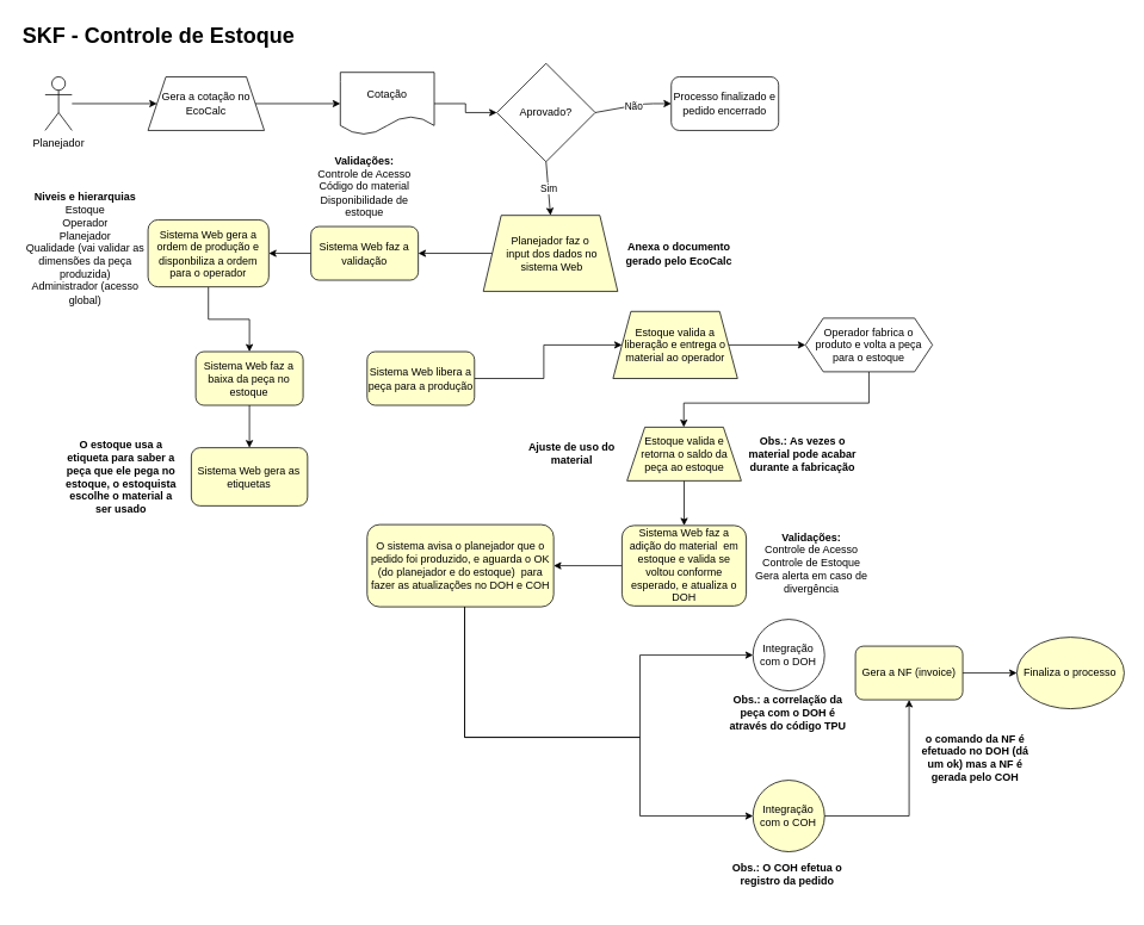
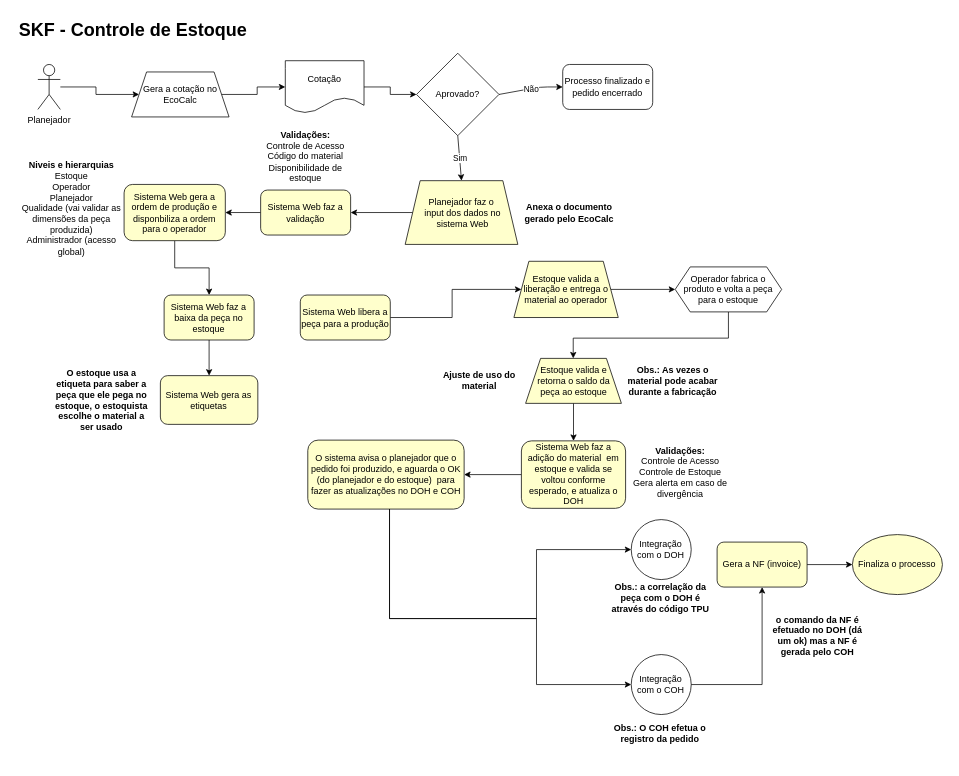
- <mxCell id="23" value="&lt;span&gt;Gera a cotação no EcoCalc&lt;/span&gt;" style="shape=trapezoid;perimeter=trapezoidPerimeter;whiteSpace=wrap;html=1;fixedSize=1;" parent="1" vertex="1"><mxGeometry x="165" y="85" width="130" height="60" as="geometry" /></mxCell>
+ <mxCell id="23" value="&lt;span&gt;Gera a cotação no EcoCalc&lt;/span&gt;" style="shape=trapezoid;perimeter=trapezoidPerimeter;whiteSpace=wrap;html=1;fixedSize=1;" parent="1" vertex="1"><mxGeometry x="175" y="95" width="130" height="60" as="geometry" /></mxCell>
- <mxCell id="19" value="Sistema Web libera a peça para a produção" style="rounded=1;whiteSpace=wrap;html=1;fillColor=#FFFFCC;" parent="1" vertex="1"><mxGeometry x="410" y="392.5" width="120" height="60" as="geometry" /></mxCell>
+ <mxCell id="19" value="Sistema Web libera a peça para a produção" style="rounded=1;whiteSpace=wrap;html=1;fillColor=#FFFFCC;" parent="1" vertex="1"><mxGeometry x="400" y="392.5" width="120" height="60" as="geometry" /></mxCell>
- <mxCell id="24" value="&lt;span&gt;Integração com o COH&lt;/span&gt;" style="ellipse;whiteSpace=wrap;html=1;aspect=fixed;fillColor=#ffffcc;" parent="1" vertex="1"><mxGeometry x="841.37" y="872" width="80" height="80" as="geometry" /></mxCell>
+ <mxCell id="24" value="&lt;span&gt;Integração com o COH&lt;/span&gt;" style="ellipse;whiteSpace=wrap;html=1;aspect=fixed;" parent="1" vertex="1"><mxGeometry x="841.37" y="872" width="80" height="80" as="geometry" /></mxCell>
